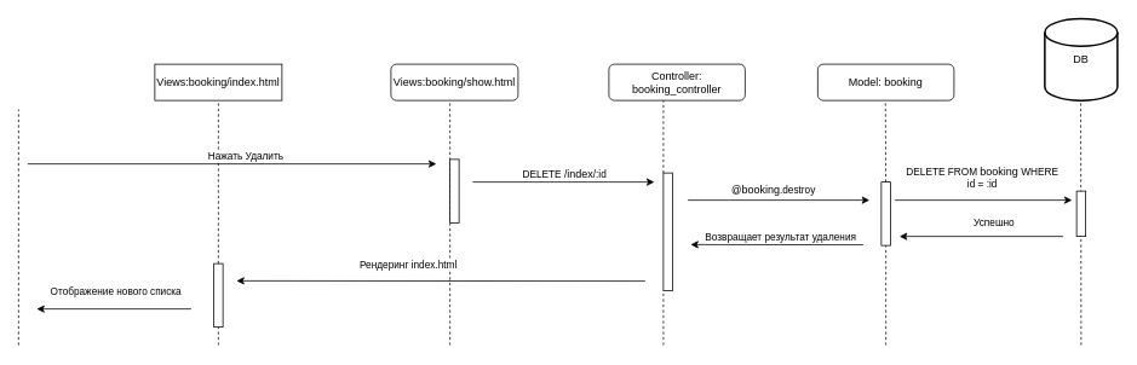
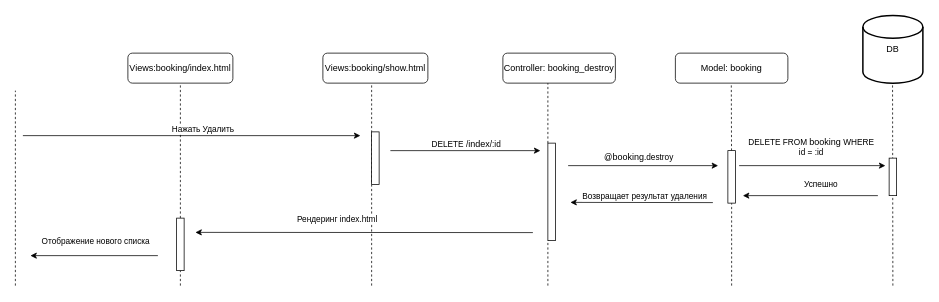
- <mxCell id="2" value="Views:booking/index.html" style="whiteSpace=wrap;html=1;rounded=0;" parent="1" vertex="1"><mxGeometry x="170" y="70" width="140" height="40" as="geometry" /></mxCell>
+ <mxCell id="2" value="Views:booking/index.html" style="rounded=1;whiteSpace=wrap;html=1;" parent="1" vertex="1"><mxGeometry x="170" y="70" width="140" height="40" as="geometry" /></mxCell>
- <mxCell id="4" value="Controller: booking_controller" style="rounded=1;whiteSpace=wrap;html=1;" parent="1" vertex="1"><mxGeometry x="670" y="70" width="150" height="40" as="geometry" /></mxCell>
+ <mxCell id="4" value="Controller: booking_destroy" style="rounded=1;whiteSpace=wrap;html=1;" parent="1" vertex="1"><mxGeometry x="670" y="70" width="150" height="40" as="geometry" /></mxCell>
